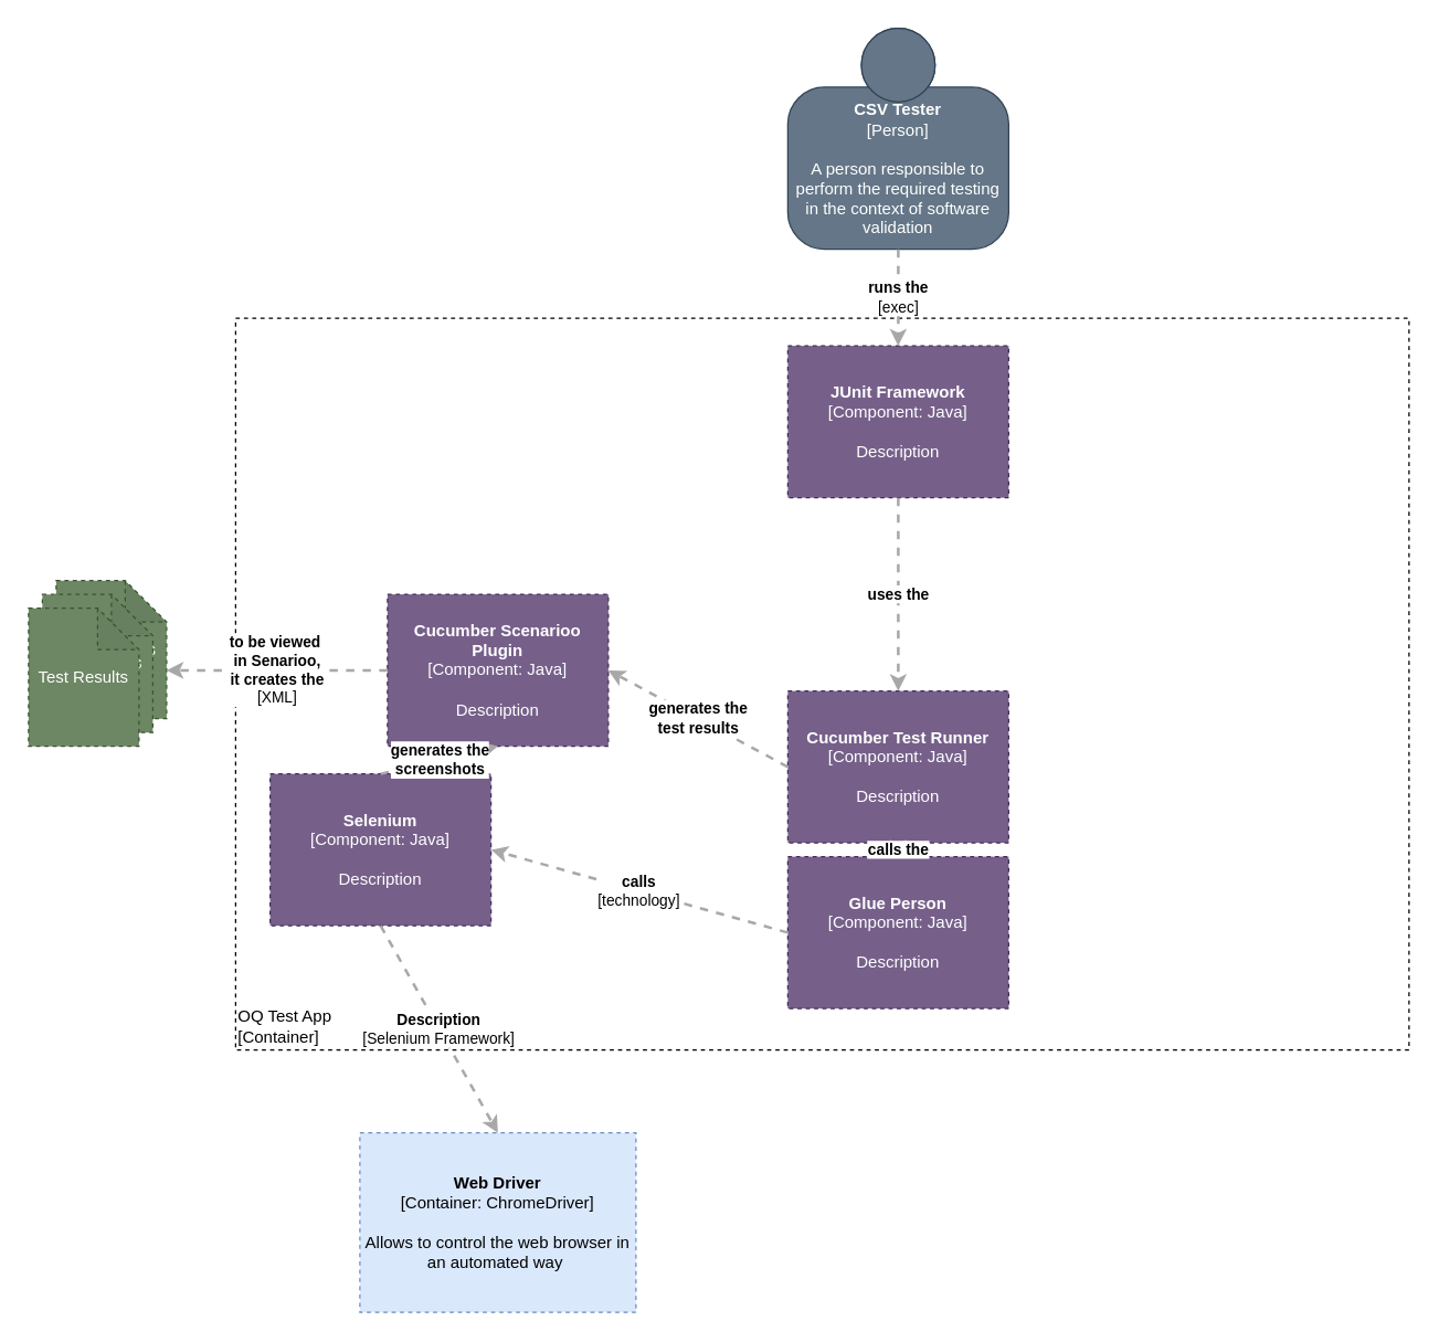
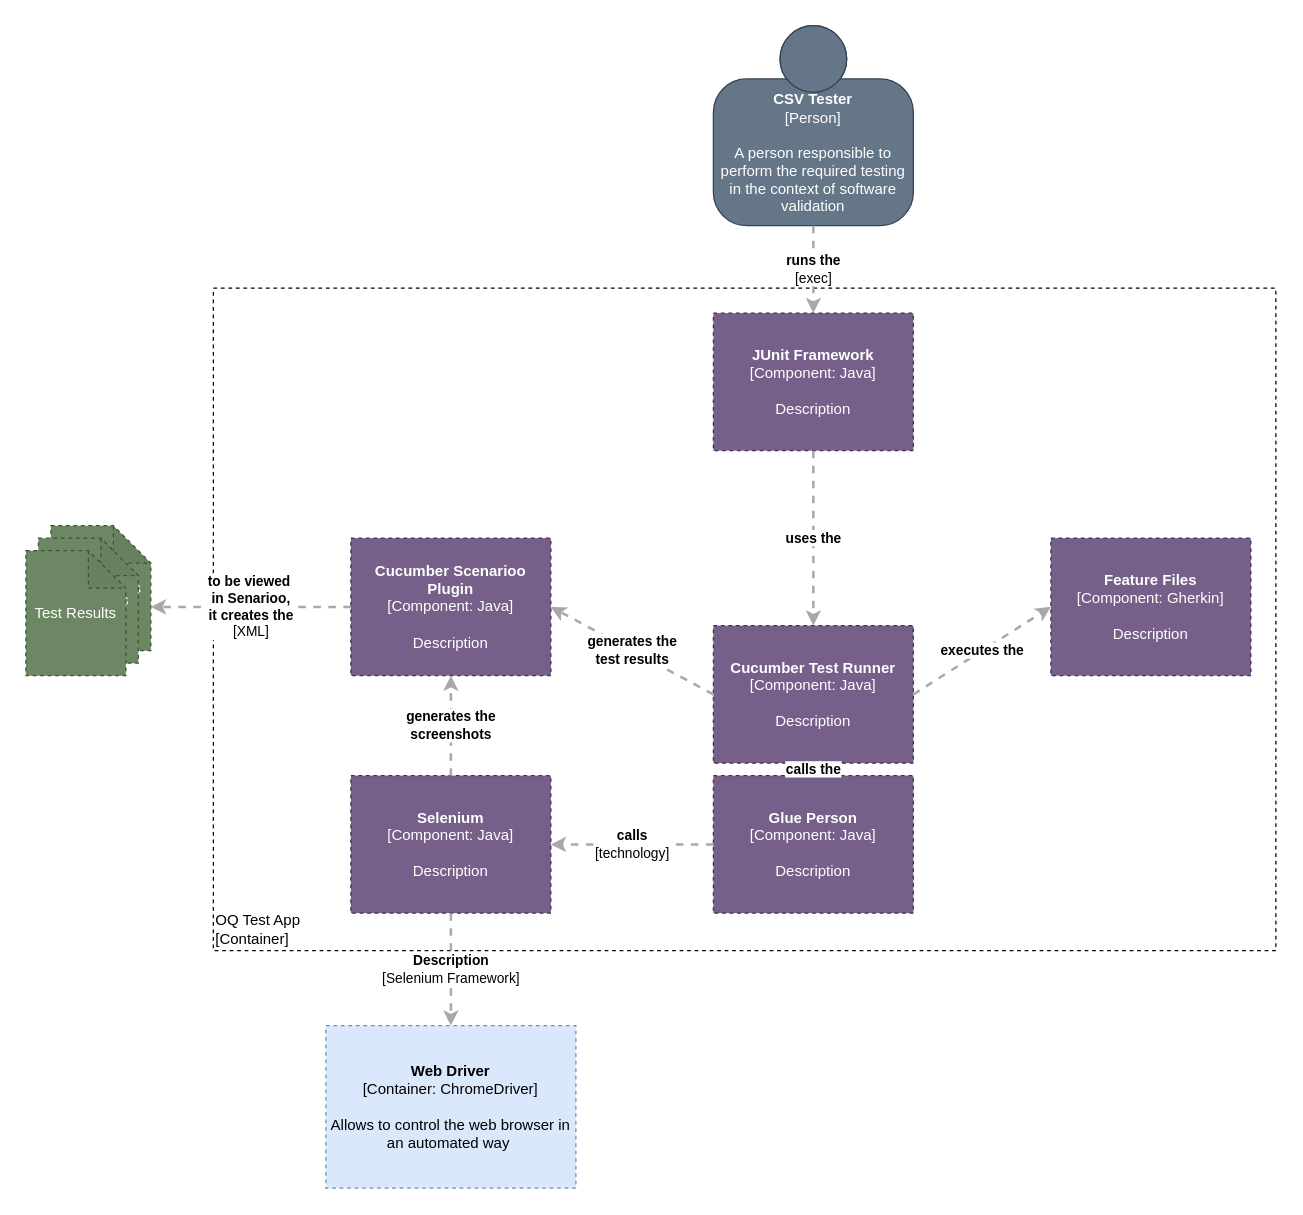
+ <mxCell id="8" value="&lt;span&gt;&lt;b&gt;Feature Files&lt;/b&gt;&lt;/span&gt;&lt;br&gt;&lt;div&gt;[Component: Gherkin&lt;span&gt;]&lt;/span&gt;&lt;/div&gt;&lt;br&gt;&lt;div&gt;Description&lt;/div&gt;" style="rounded=0;whiteSpace=wrap;html=1;labelBackgroundColor=none;fillColor=#76608a;align=center;arcSize=10;strokeColor=#432D57;points=[[0.25,0,0],[0.5,0,0],[0.75,0,0],[1,0.25,0],[1,0.5,0],[1,0.75,0],[0.75,1,0],[0.5,1,0],[0.25,1,0],[0,0.75,0],[0,0.5,0],[0,0.25,0]];dashed=1;fontColor=#ffffff;" vertex="1" parent="1"><mxGeometry x="840" y="430" width="160" height="110.0" as="geometry" /></mxCell>
+ <mxCell id="17" value="&lt;div style=&quot;text-align: left&quot;&gt;&lt;div style=&quot;text-align: center&quot;&gt;&lt;b&gt;executes the&lt;/b&gt;&lt;/div&gt;&lt;/div&gt;" style="edgeStyle=none;rounded=0;html=1;jettySize=auto;orthogonalLoop=1;strokeColor=#A8A8A8;strokeWidth=2;fontColor=#000000;jumpStyle=none;dashed=1;exitX=1;exitY=0.5;exitDx=0;exitDy=0;exitPerimeter=0;entryX=0;entryY=0.5;entryDx=0;entryDy=0;entryPerimeter=0;" edge="1" parent="1" source="4" target="8"><mxGeometry width="200" relative="1" as="geometry"><mxPoint x="580" y="400" as="sourcePoint" /><mxPoint x="780" y="400" as="targetPoint" /></mxGeometry></mxCell>
- <mxCell id="6" value="&lt;b&gt;Selenium&lt;/b&gt;&lt;br&gt;&lt;div&gt;[Component:&amp;nbsp;&lt;span&gt;Java&lt;/span&gt;&lt;span&gt;]&lt;/span&gt;&lt;/div&gt;&lt;br&gt;&lt;div&gt;Description&lt;/div&gt;" style="rounded=0;whiteSpace=wrap;html=1;labelBackgroundColor=none;fillColor=#76608a;align=center;arcSize=10;strokeColor=#432D57;points=[[0.25,0,0],[0.5,0,0],[0.75,0,0],[1,0.25,0],[1,0.5,0],[1,0.75,0],[0.75,1,0],[0.5,1,0],[0.25,1,0],[0,0.75,0],[0,0.5,0],[0,0.25,0]];dashed=1;fontColor=#ffffff;" vertex="1" parent="1"><mxGeometry x="195" y="560" width="160" height="110.0" as="geometry" /></mxCell>
+ <mxCell id="6" value="&lt;b&gt;Selenium&lt;/b&gt;&lt;br&gt;&lt;div&gt;[Component:&amp;nbsp;&lt;span&gt;Java&lt;/span&gt;&lt;span&gt;]&lt;/span&gt;&lt;/div&gt;&lt;br&gt;&lt;div&gt;Description&lt;/div&gt;" style="rounded=0;whiteSpace=wrap;html=1;labelBackgroundColor=none;fillColor=#76608a;align=center;arcSize=10;strokeColor=#432D57;points=[[0.25,0,0],[0.5,0,0],[0.75,0,0],[1,0.25,0],[1,0.5,0],[1,0.75,0],[0.75,1,0],[0.5,1,0],[0.25,1,0],[0,0.75,0],[0,0.5,0],[0,0.25,0]];dashed=1;fontColor=#ffffff;" vertex="1" parent="1"><mxGeometry x="280" y="620" width="160" height="110.0" as="geometry" /></mxCell>
